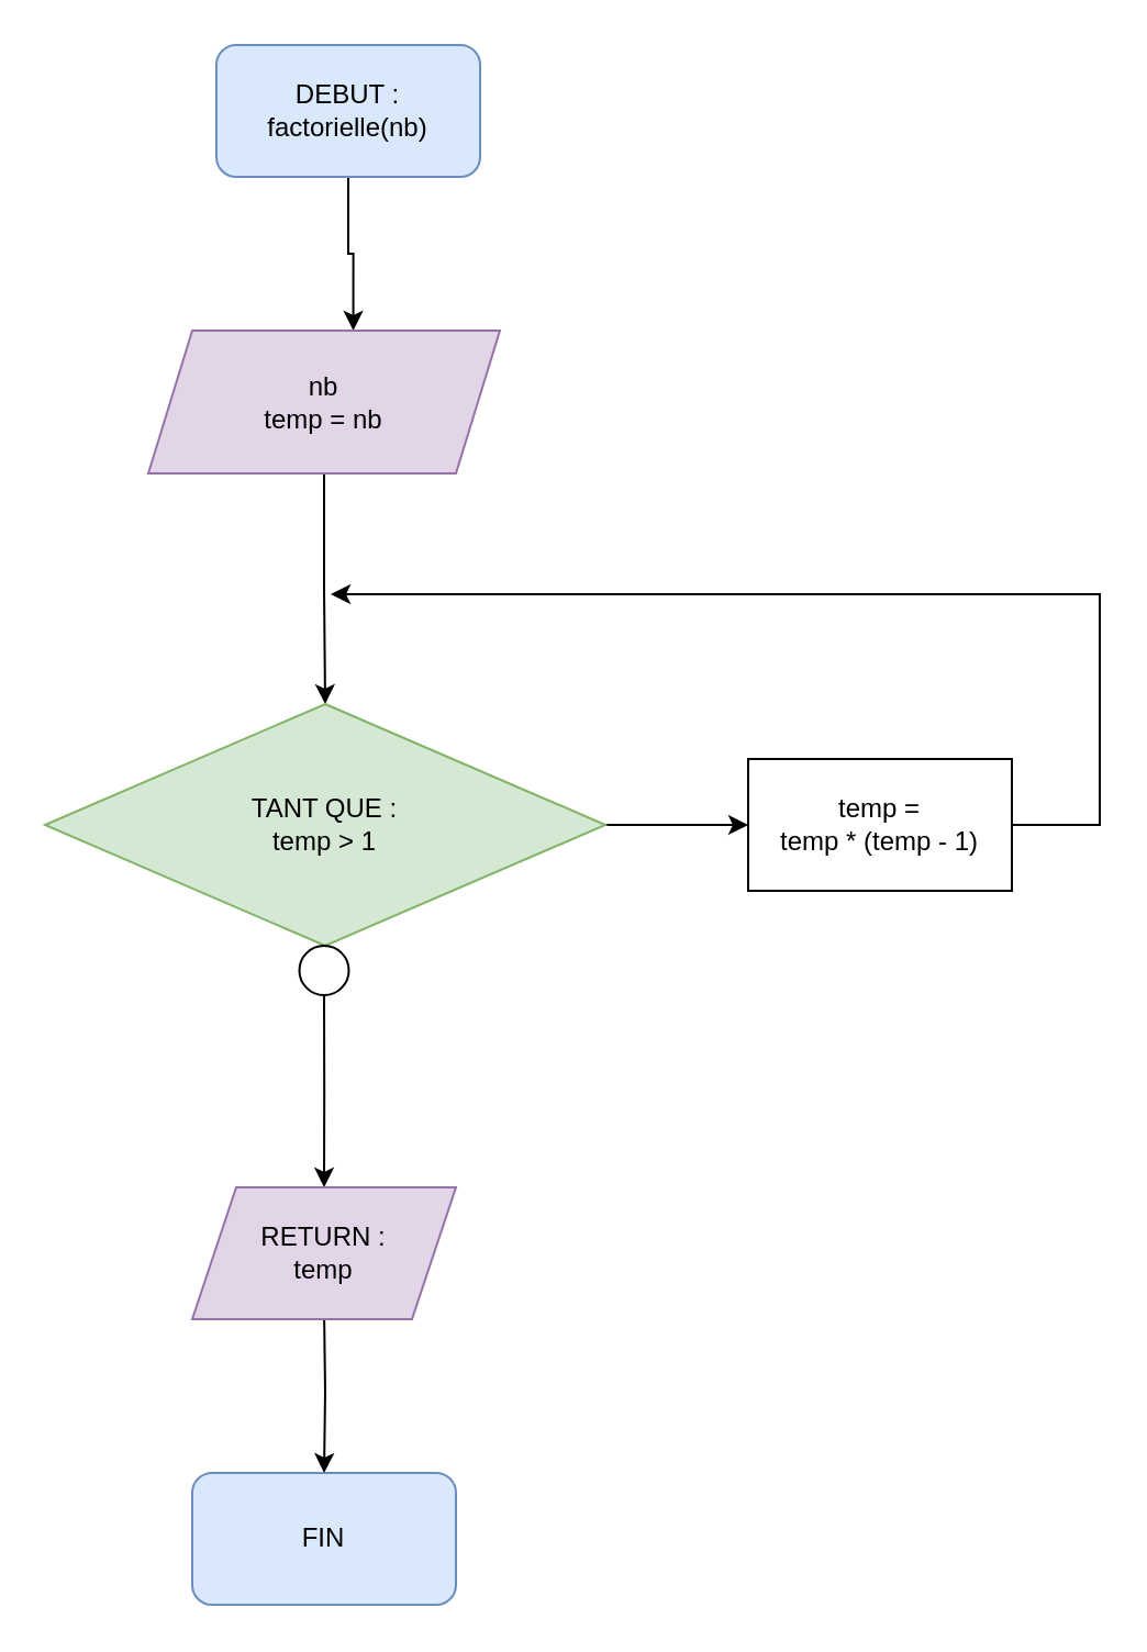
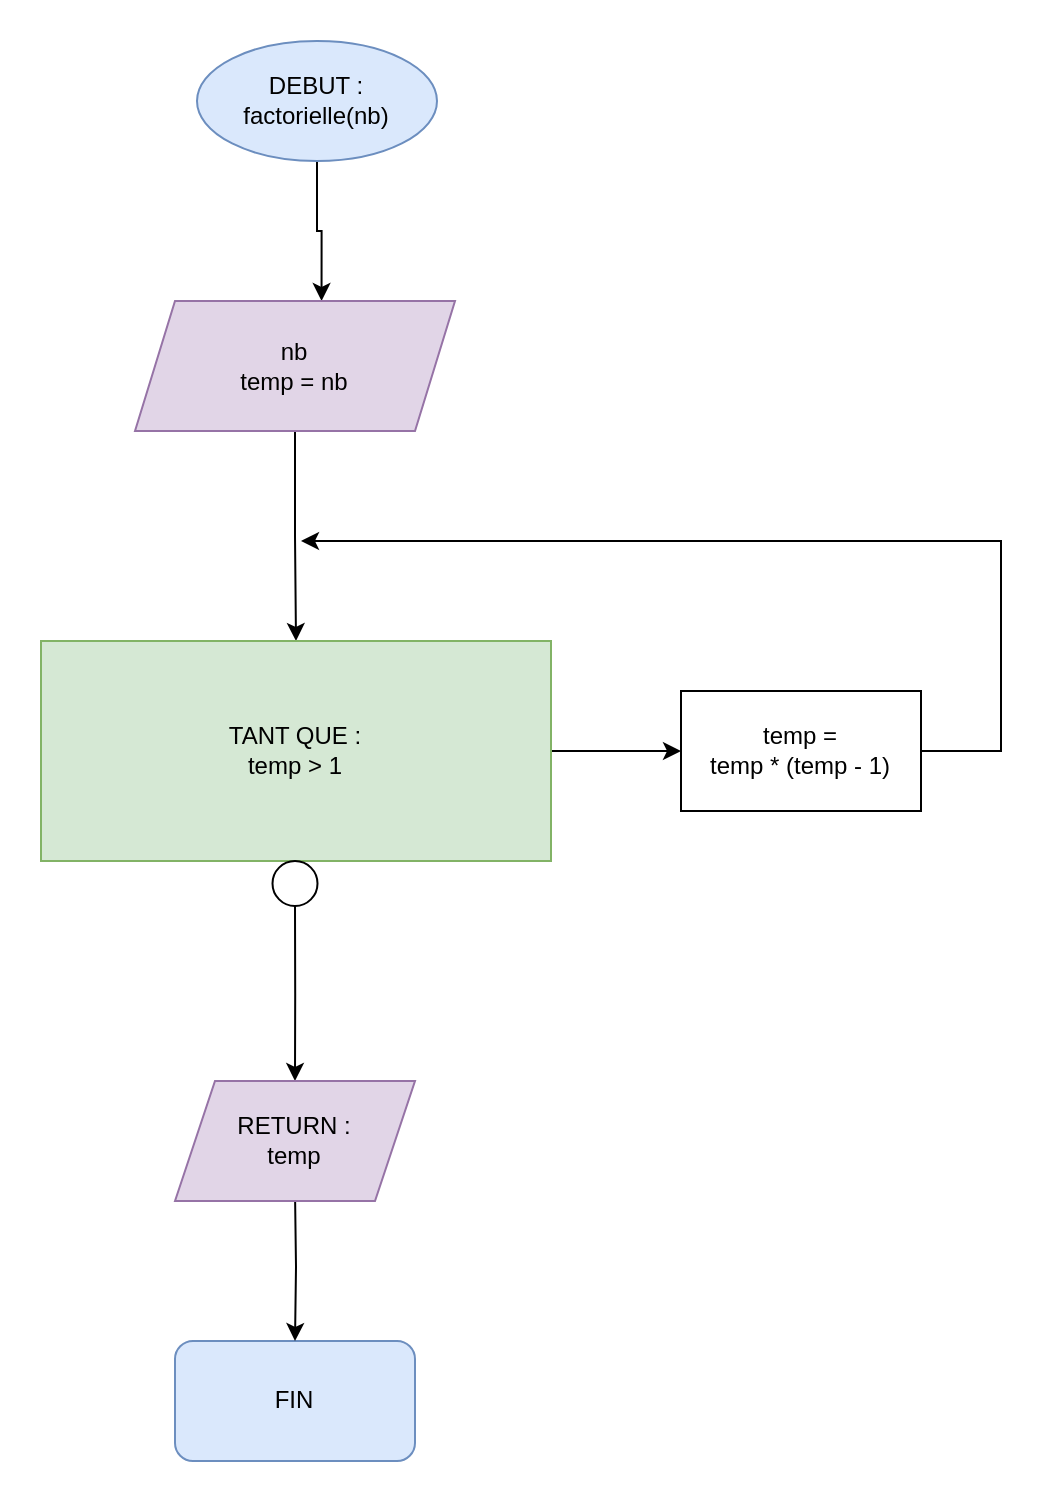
- <mxCell id="3" value="DEBUT :&lt;br&gt;factorielle(nb)" style="rounded=1;whiteSpace=wrap;html=1;fillColor=#dae8fc;strokeColor=#6c8ebf;" parent="1" vertex="1"><mxGeometry x="98" y="20" width="120" height="60" as="geometry" /></mxCell>
+ <mxCell id="3" value="DEBUT :&lt;br&gt;factorielle(nb)" style="ellipse;whiteSpace=wrap;html=1;fillColor=#dae8fc;strokeColor=#6c8ebf;" parent="1" vertex="1"><mxGeometry x="98" y="20" width="120" height="60" as="geometry" /></mxCell>
- <mxCell id="7" value="TANT QUE : &lt;br&gt;temp &amp;gt; 1" style="rhombus;whiteSpace=wrap;html=1;fillColor=#d5e8d4;strokeColor=#82b366;" vertex="1" parent="1"><mxGeometry x="20" y="320" width="255" height="110" as="geometry" /></mxCell>
+ <mxCell id="7" value="TANT QUE : &lt;br&gt;temp &amp;gt; 1" style="whiteSpace=wrap;html=1;fillColor=#d5e8d4;strokeColor=#82b366;rounded=0;" vertex="1" parent="1"><mxGeometry x="20" y="320" width="255" height="110" as="geometry" /></mxCell>
